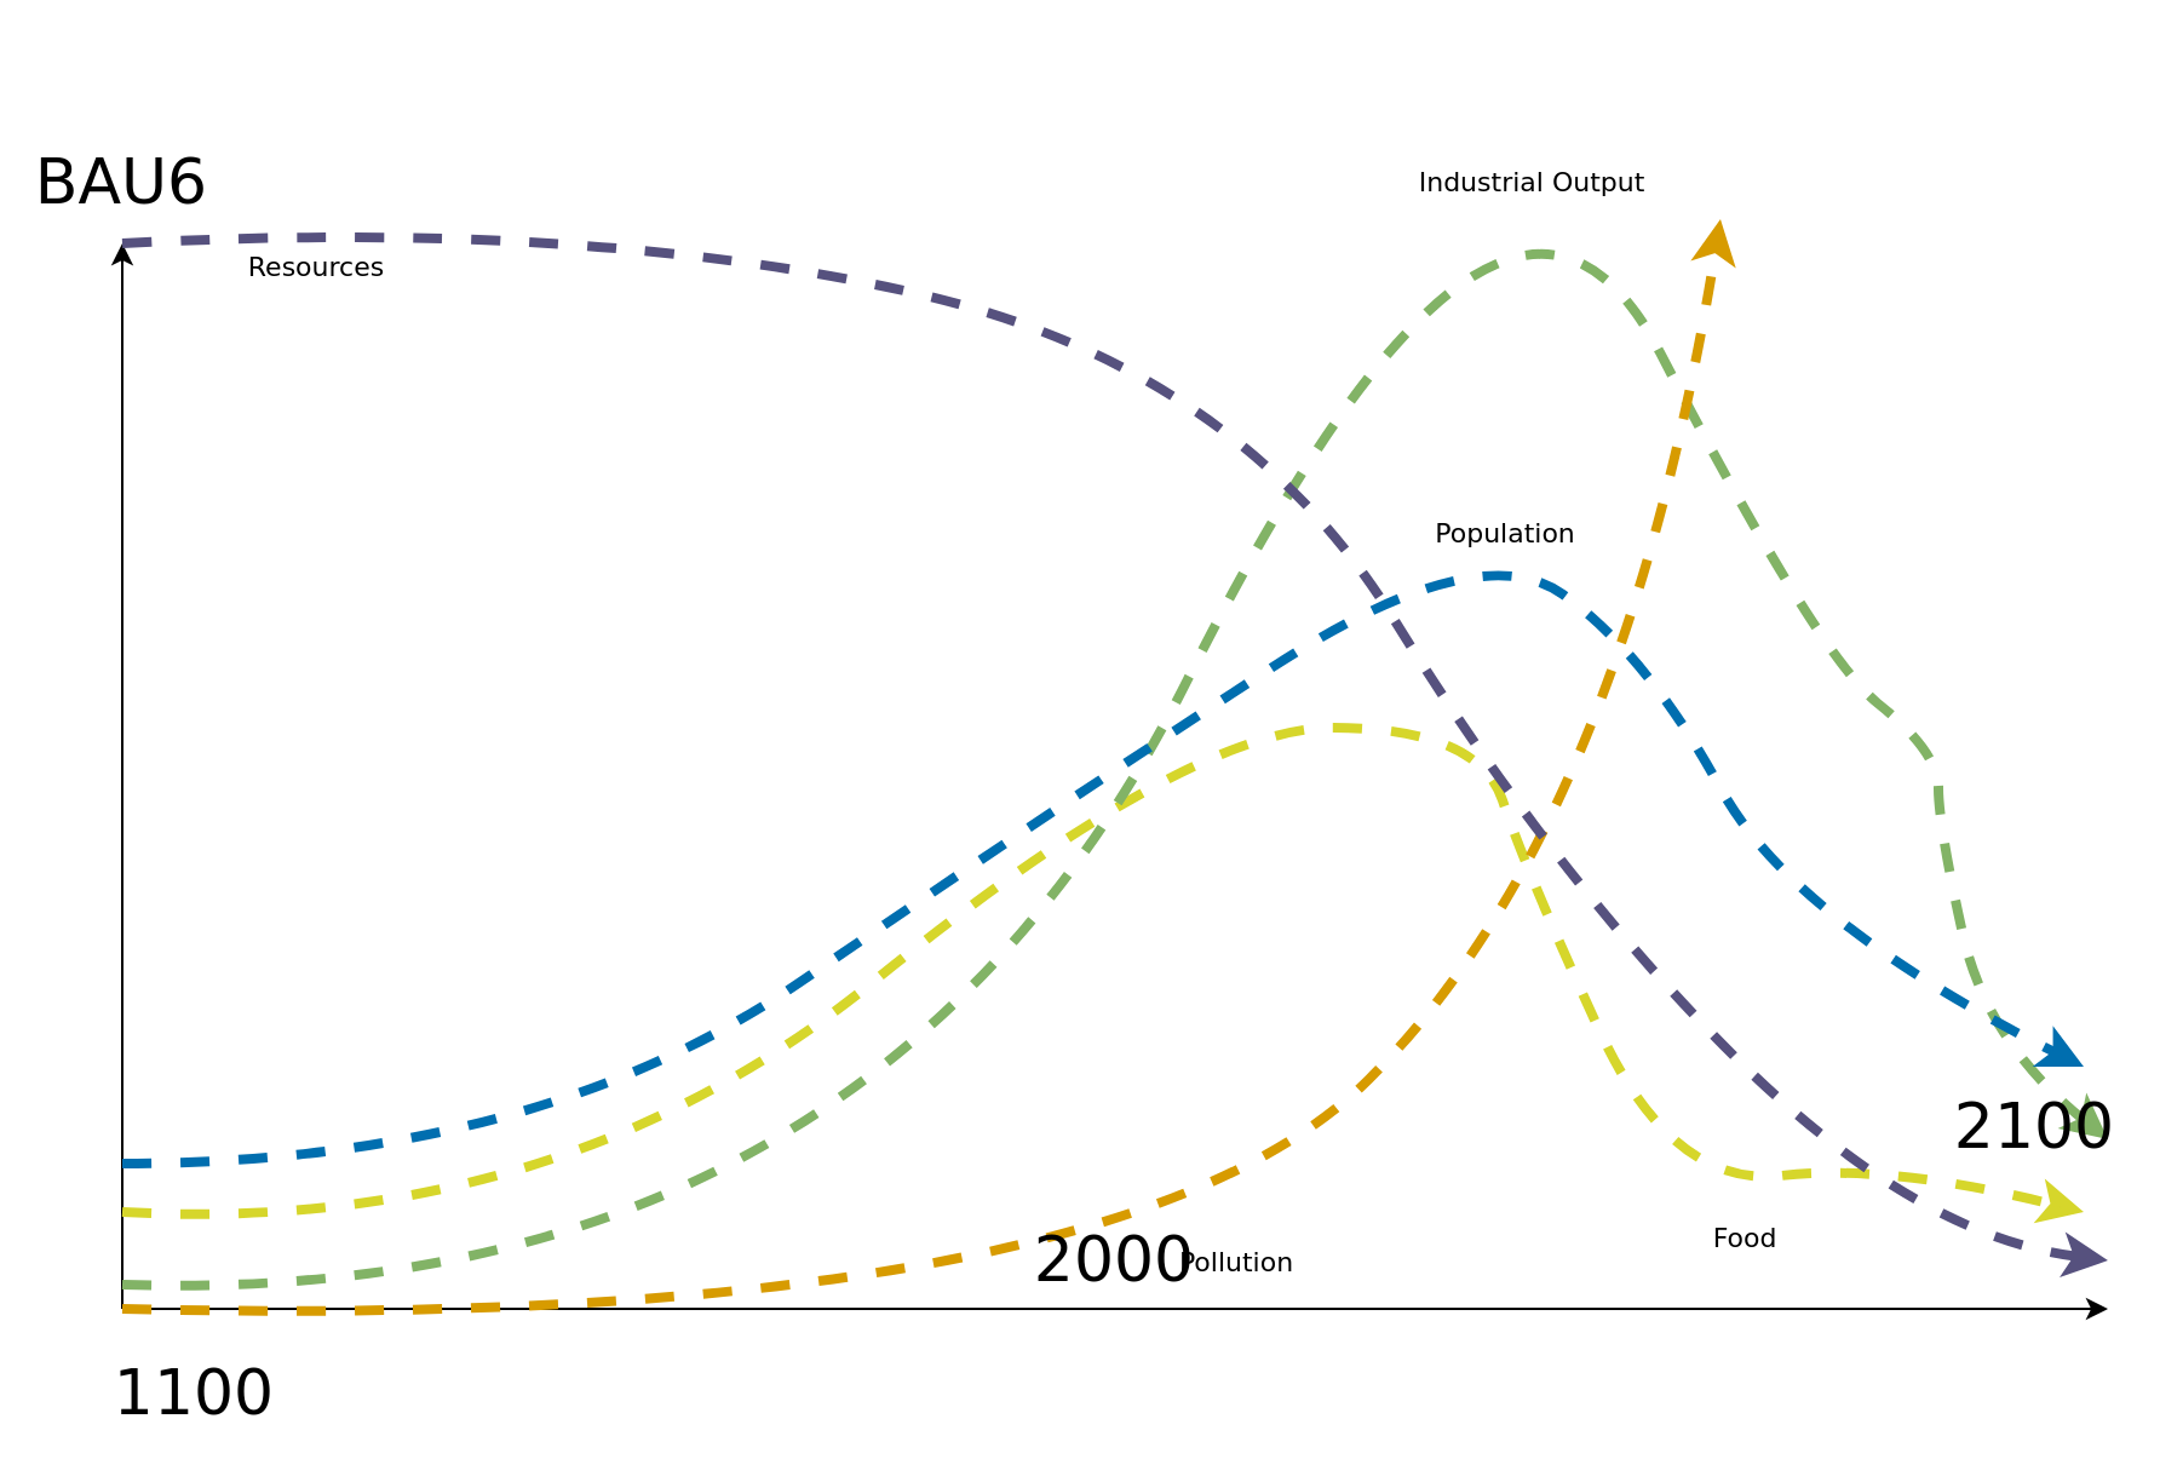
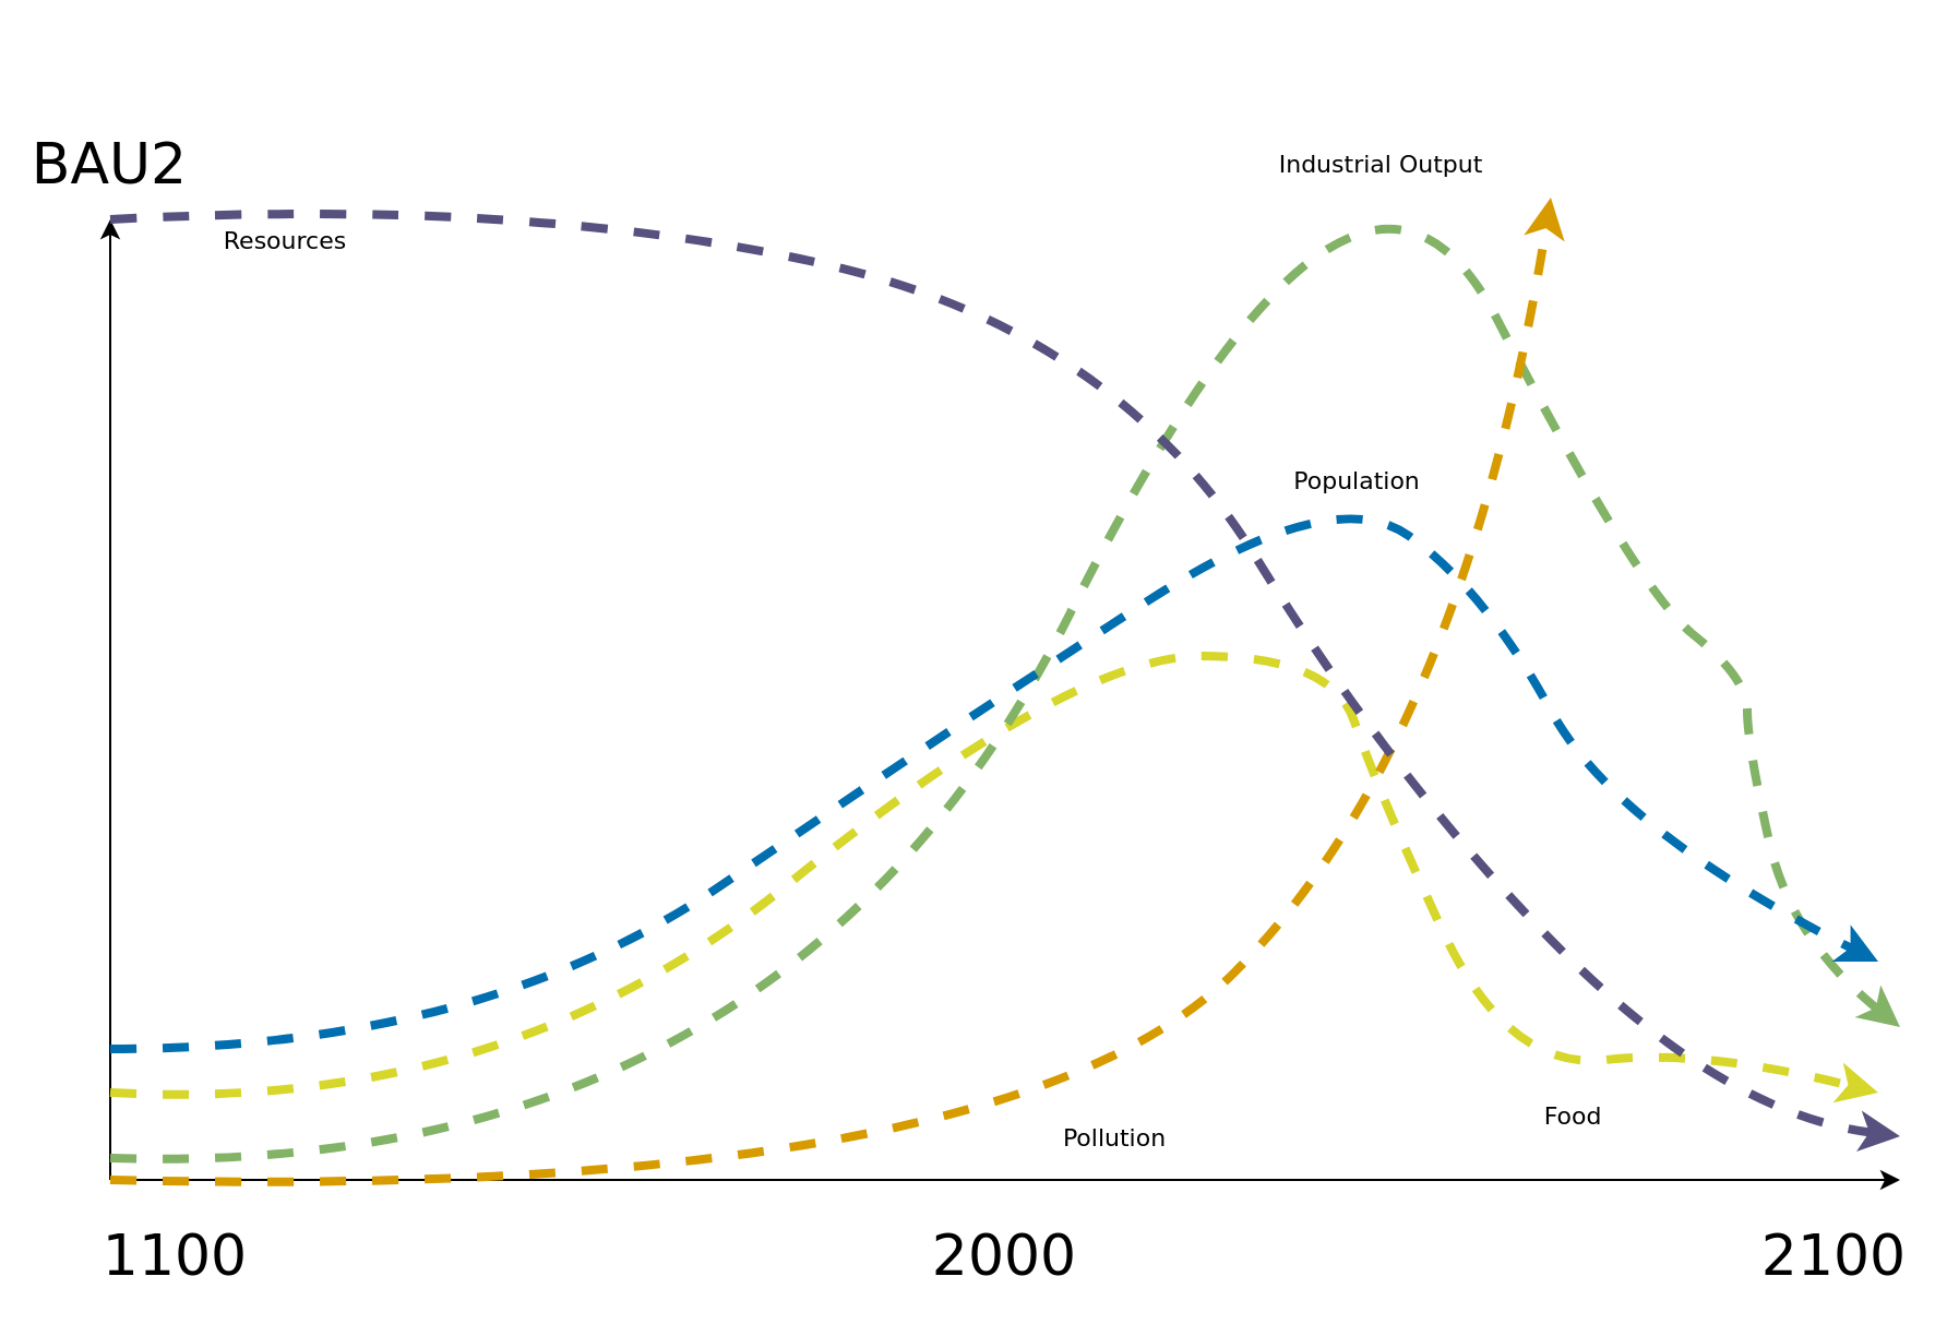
- <mxCell id="14" value="BAU6" style="text;html=1;strokeColor=none;fillColor=none;align=center;verticalAlign=middle;whiteSpace=wrap;rounded=0;labelBackgroundColor=none;fontFamily=Dejavu Sans;opacity=0;fontSize=26;" parent="1" vertex="1"><mxGeometry x="20" y="60" width="60" height="30" as="geometry" /></mxCell>
+ <mxCell id="14" value="BAU2" style="text;html=1;strokeColor=none;fillColor=none;align=center;verticalAlign=middle;whiteSpace=wrap;rounded=0;labelBackgroundColor=none;fontFamily=Dejavu Sans;opacity=0;fontSize=26;" parent="1" vertex="1"><mxGeometry x="20" y="60" width="60" height="30" as="geometry" /></mxCell>
- <mxCell id="17" value="2100" style="text;html=1;strokeColor=none;fillColor=none;align=center;verticalAlign=middle;whiteSpace=wrap;rounded=0;labelBackgroundColor=none;fontFamily=Dejavu Sans;opacity=20;fontSize=26;" parent="1" vertex="1"><mxGeometry x="810" y="450" width="60" height="30" as="geometry" /></mxCell>
+ <mxCell id="17" value="2100" style="text;html=1;strokeColor=none;fillColor=none;align=center;verticalAlign=middle;whiteSpace=wrap;rounded=0;labelBackgroundColor=none;fontFamily=Dejavu Sans;opacity=20;fontSize=26;" parent="1" vertex="1"><mxGeometry x="810" y="560" width="60" height="30" as="geometry" /></mxCell>
- <mxCell id="16" value="2000" style="text;html=1;strokeColor=none;fillColor=none;align=center;verticalAlign=middle;whiteSpace=wrap;rounded=0;labelBackgroundColor=none;fontFamily=Dejavu Sans;opacity=20;fontSize=26;" parent="1" vertex="1"><mxGeometry x="430" y="505" width="60" height="30" as="geometry" /></mxCell>
+ <mxCell id="16" value="2000" style="text;html=1;strokeColor=none;fillColor=none;align=center;verticalAlign=middle;whiteSpace=wrap;rounded=0;labelBackgroundColor=none;fontFamily=Dejavu Sans;opacity=20;fontSize=26;" parent="1" vertex="1"><mxGeometry x="430" y="560" width="60" height="30" as="geometry" /></mxCell>
